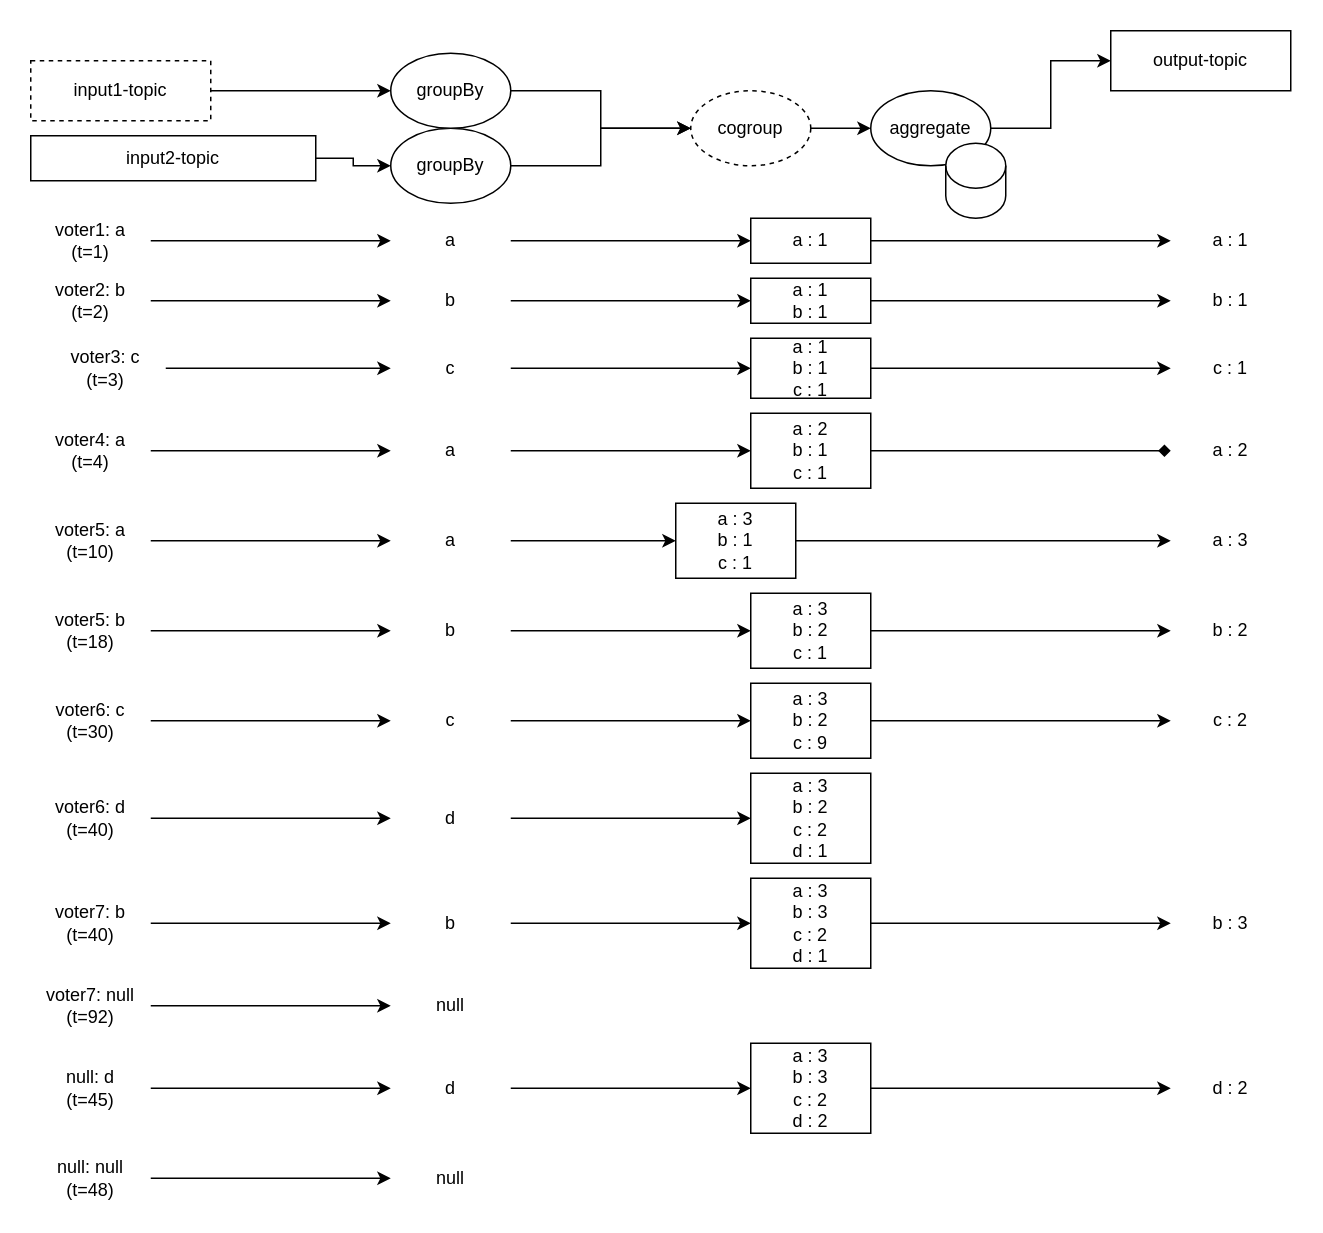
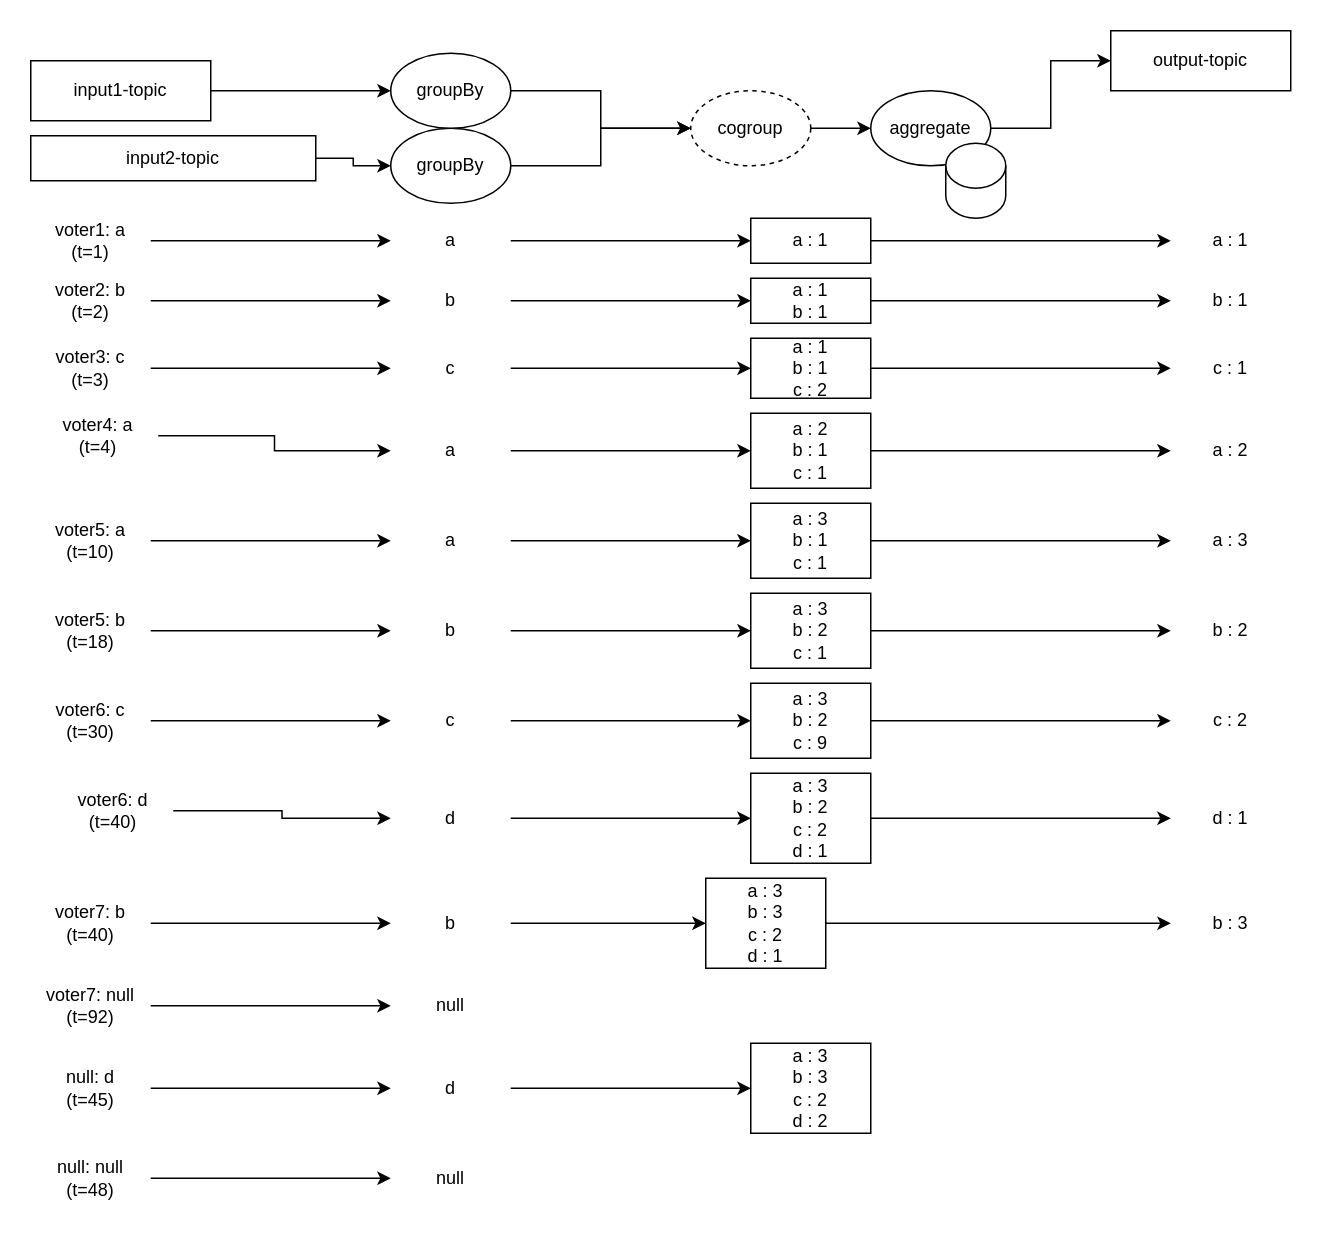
- <mxCell id="3" value="&lt;div&gt;&lt;font&gt;input1-topic&lt;/font&gt;&lt;/div&gt;" style="rounded=0;whiteSpace=wrap;html=1;strokeColor=#000000;fontColor=#000000;dashed=1;" vertex="1" parent="1"><mxGeometry x="20" y="40" width="120" height="40" as="geometry" /></mxCell>
+ <mxCell id="3" value="&lt;div&gt;&lt;font&gt;input1-topic&lt;/font&gt;&lt;/div&gt;" style="rounded=0;whiteSpace=wrap;html=1;strokeColor=#000000;fontColor=#000000;" vertex="1" parent="1"><mxGeometry x="20" y="40" width="120" height="40" as="geometry" /></mxCell>
- <mxCell id="25" value="voter3: c&lt;div&gt;(t=3)&lt;/div&gt;" style="text;html=1;align=center;verticalAlign=middle;whiteSpace=wrap;rounded=0;fontColor=#000000;" vertex="1" parent="1"><mxGeometry x="30" y="230" width="80" height="30" as="geometry" /></mxCell>
+ <mxCell id="25" value="voter3: c&lt;div&gt;(t=3)&lt;/div&gt;" style="text;html=1;align=center;verticalAlign=middle;whiteSpace=wrap;rounded=0;fontColor=#000000;" vertex="1" parent="1"><mxGeometry x="20" y="230" width="80" height="30" as="geometry" /></mxCell>
- <mxCell id="29" value="a : 1&lt;div&gt;b : 1&lt;/div&gt;&lt;div&gt;c : 1&lt;/div&gt;" style="text;html=1;align=center;verticalAlign=middle;whiteSpace=wrap;rounded=0;fontColor=#000000;strokeColor=default;" vertex="1" parent="1"><mxGeometry x="500" y="225" width="80" height="40" as="geometry" /></mxCell>
+ <mxCell id="29" value="a : 1&lt;div&gt;b : 1&lt;/div&gt;&lt;div&gt;c : 2&lt;/div&gt;" style="text;html=1;align=center;verticalAlign=middle;whiteSpace=wrap;rounded=0;fontColor=#000000;strokeColor=default;" vertex="1" parent="1"><mxGeometry x="500" y="225" width="80" height="40" as="geometry" /></mxCell>
- <mxCell id="32" value="voter4: a&lt;div&gt;(t=4)&lt;/div&gt;" style="text;html=1;align=center;verticalAlign=middle;whiteSpace=wrap;rounded=0;fontColor=#000000;" vertex="1" parent="1"><mxGeometry x="20" y="285" width="80" height="30" as="geometry" /></mxCell>
+ <mxCell id="32" value="voter4: a&lt;div&gt;(t=4)&lt;/div&gt;" style="text;html=1;align=center;verticalAlign=middle;whiteSpace=wrap;rounded=0;fontColor=#000000;" vertex="1" parent="1"><mxGeometry x="25" y="275" width="80" height="30" as="geometry" /></mxCell>
- <mxCell id="35" style="edgeStyle=orthogonalEdgeStyle;rounded=0;orthogonalLoop=1;jettySize=auto;html=1;entryX=0;entryY=0.5;entryDx=0;entryDy=0;endArrow=diamond;" edge="1" parent="1" source="36" target="37"><mxGeometry relative="1" as="geometry" /></mxCell>
+ <mxCell id="35" style="edgeStyle=orthogonalEdgeStyle;rounded=0;orthogonalLoop=1;jettySize=auto;html=1;entryX=0;entryY=0.5;entryDx=0;entryDy=0;" edge="1" parent="1" source="36" target="37"><mxGeometry relative="1" as="geometry" /></mxCell>
- <mxCell id="43" value="a : 3&lt;div&gt;b : 1&lt;/div&gt;&lt;div&gt;c : 1&lt;/div&gt;" style="text;html=1;align=center;verticalAlign=middle;whiteSpace=wrap;rounded=0;fontColor=#000000;strokeColor=default;" vertex="1" parent="1"><mxGeometry x="450" y="335" width="80" height="50" as="geometry" /></mxCell>
+ <mxCell id="43" value="a : 3&lt;div&gt;b : 1&lt;/div&gt;&lt;div&gt;c : 1&lt;/div&gt;" style="text;html=1;align=center;verticalAlign=middle;whiteSpace=wrap;rounded=0;fontColor=#000000;strokeColor=default;" vertex="1" parent="1"><mxGeometry x="500" y="335" width="80" height="50" as="geometry" /></mxCell>
- <mxCell id="60" value="voter6: d&lt;div&gt;(t=40)&lt;/div&gt;" style="text;html=1;align=center;verticalAlign=middle;whiteSpace=wrap;rounded=0;fontColor=#000000;" vertex="1" parent="1"><mxGeometry x="20" y="530" width="80" height="30" as="geometry" /></mxCell>
+ <mxCell id="60" value="voter6: d&lt;div&gt;(t=40)&lt;/div&gt;" style="text;html=1;align=center;verticalAlign=middle;whiteSpace=wrap;rounded=0;fontColor=#000000;" vertex="1" parent="1"><mxGeometry x="35" y="525" width="80" height="30" as="geometry" /></mxCell>
+ <mxCell id="63" style="edgeStyle=orthogonalEdgeStyle;rounded=0;orthogonalLoop=1;jettySize=auto;html=1;entryX=0;entryY=0.5;entryDx=0;entryDy=0;" edge="1" parent="1" source="64" target="65"><mxGeometry relative="1" as="geometry" /></mxCell>
+ <mxCell id="65" value="d : 1" style="text;html=1;align=center;verticalAlign=middle;whiteSpace=wrap;rounded=0;fontColor=#000000;" vertex="1" parent="1"><mxGeometry x="780" y="530" width="80" height="30" as="geometry" /></mxCell>
- <mxCell id="71" value="a : 3&lt;div&gt;b : 3&lt;/div&gt;&lt;div&gt;c : 2&lt;/div&gt;&lt;div&gt;d : 1&lt;/div&gt;" style="text;html=1;align=center;verticalAlign=middle;whiteSpace=wrap;rounded=0;fontColor=#000000;strokeColor=default;" vertex="1" parent="1"><mxGeometry x="500" y="585" width="80" height="60" as="geometry" /></mxCell>
+ <mxCell id="71" value="a : 3&lt;div&gt;b : 3&lt;/div&gt;&lt;div&gt;c : 2&lt;/div&gt;&lt;div&gt;d : 1&lt;/div&gt;" style="text;html=1;align=center;verticalAlign=middle;whiteSpace=wrap;rounded=0;fontColor=#000000;strokeColor=default;" vertex="1" parent="1"><mxGeometry x="470" y="585" width="80" height="60" as="geometry" /></mxCell>
- <mxCell id="80" style="edgeStyle=orthogonalEdgeStyle;rounded=0;orthogonalLoop=1;jettySize=auto;html=1;entryX=0;entryY=0.5;entryDx=0;entryDy=0;" edge="1" parent="1" source="81" target="82"><mxGeometry relative="1" as="geometry" /></mxCell>
- <mxCell id="82" value="d : 2" style="text;html=1;align=center;verticalAlign=middle;whiteSpace=wrap;rounded=0;fontColor=#000000;" vertex="1" parent="1"><mxGeometry x="780" y="710" width="80" height="30" as="geometry" /></mxCell>
